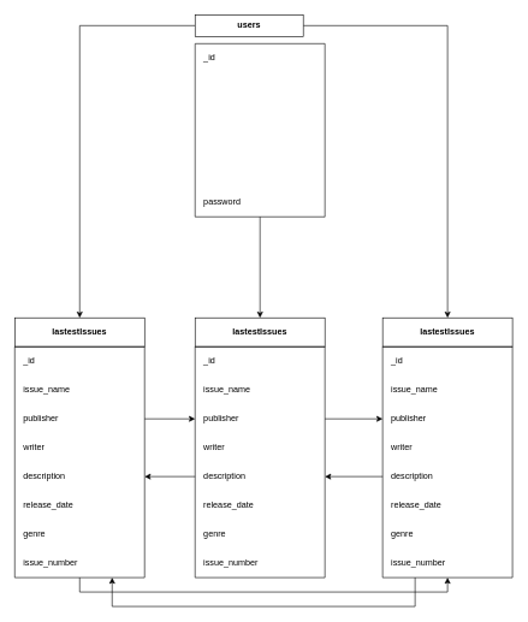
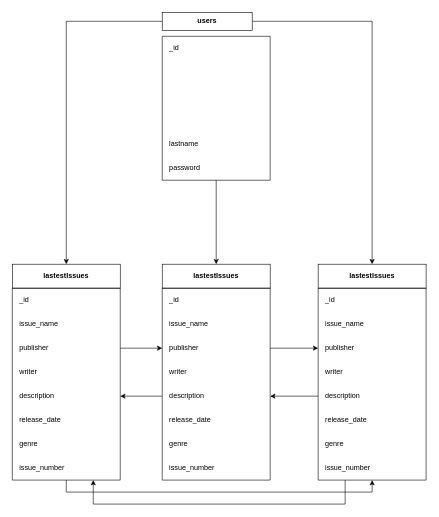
+ <mxCell id="7" value="lastname" style="text;html=1;strokeColor=none;fillColor=none;align=left;verticalAlign=middle;whiteSpace=wrap;rounded=0;spacingLeft=10;" vertex="1" parent="5"><mxGeometry y="160" width="180" height="40" as="geometry" /></mxCell>
